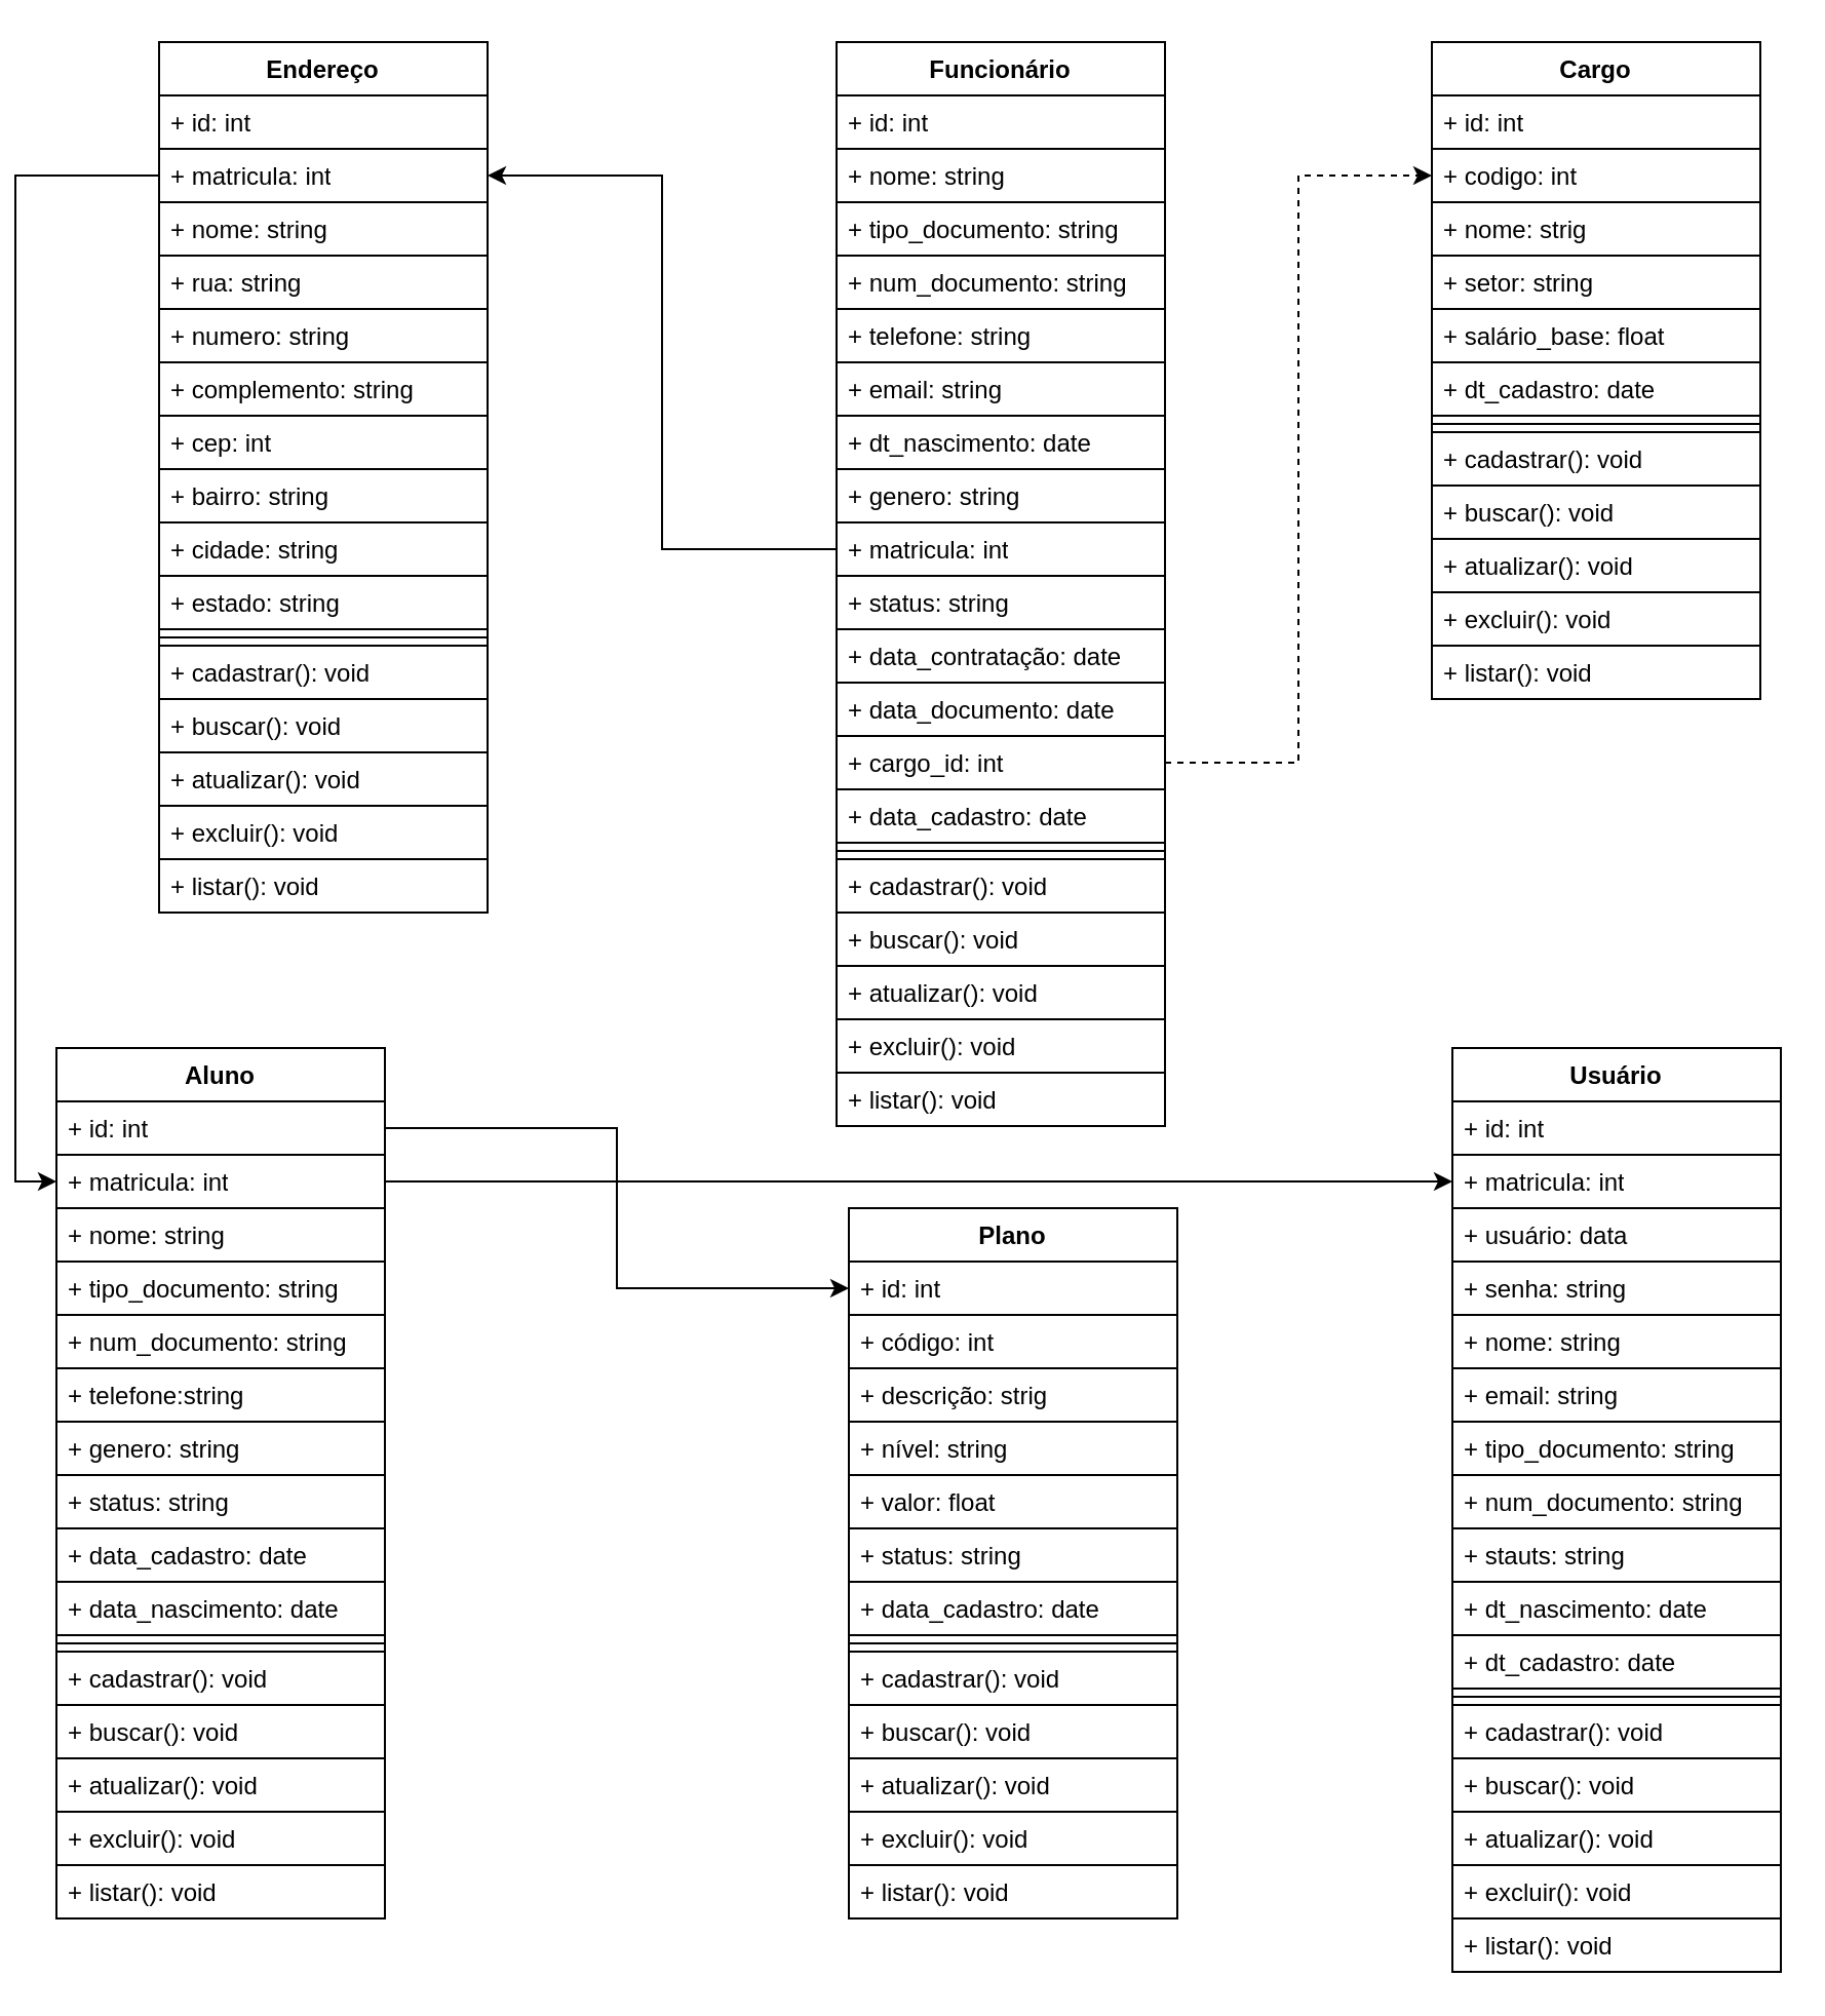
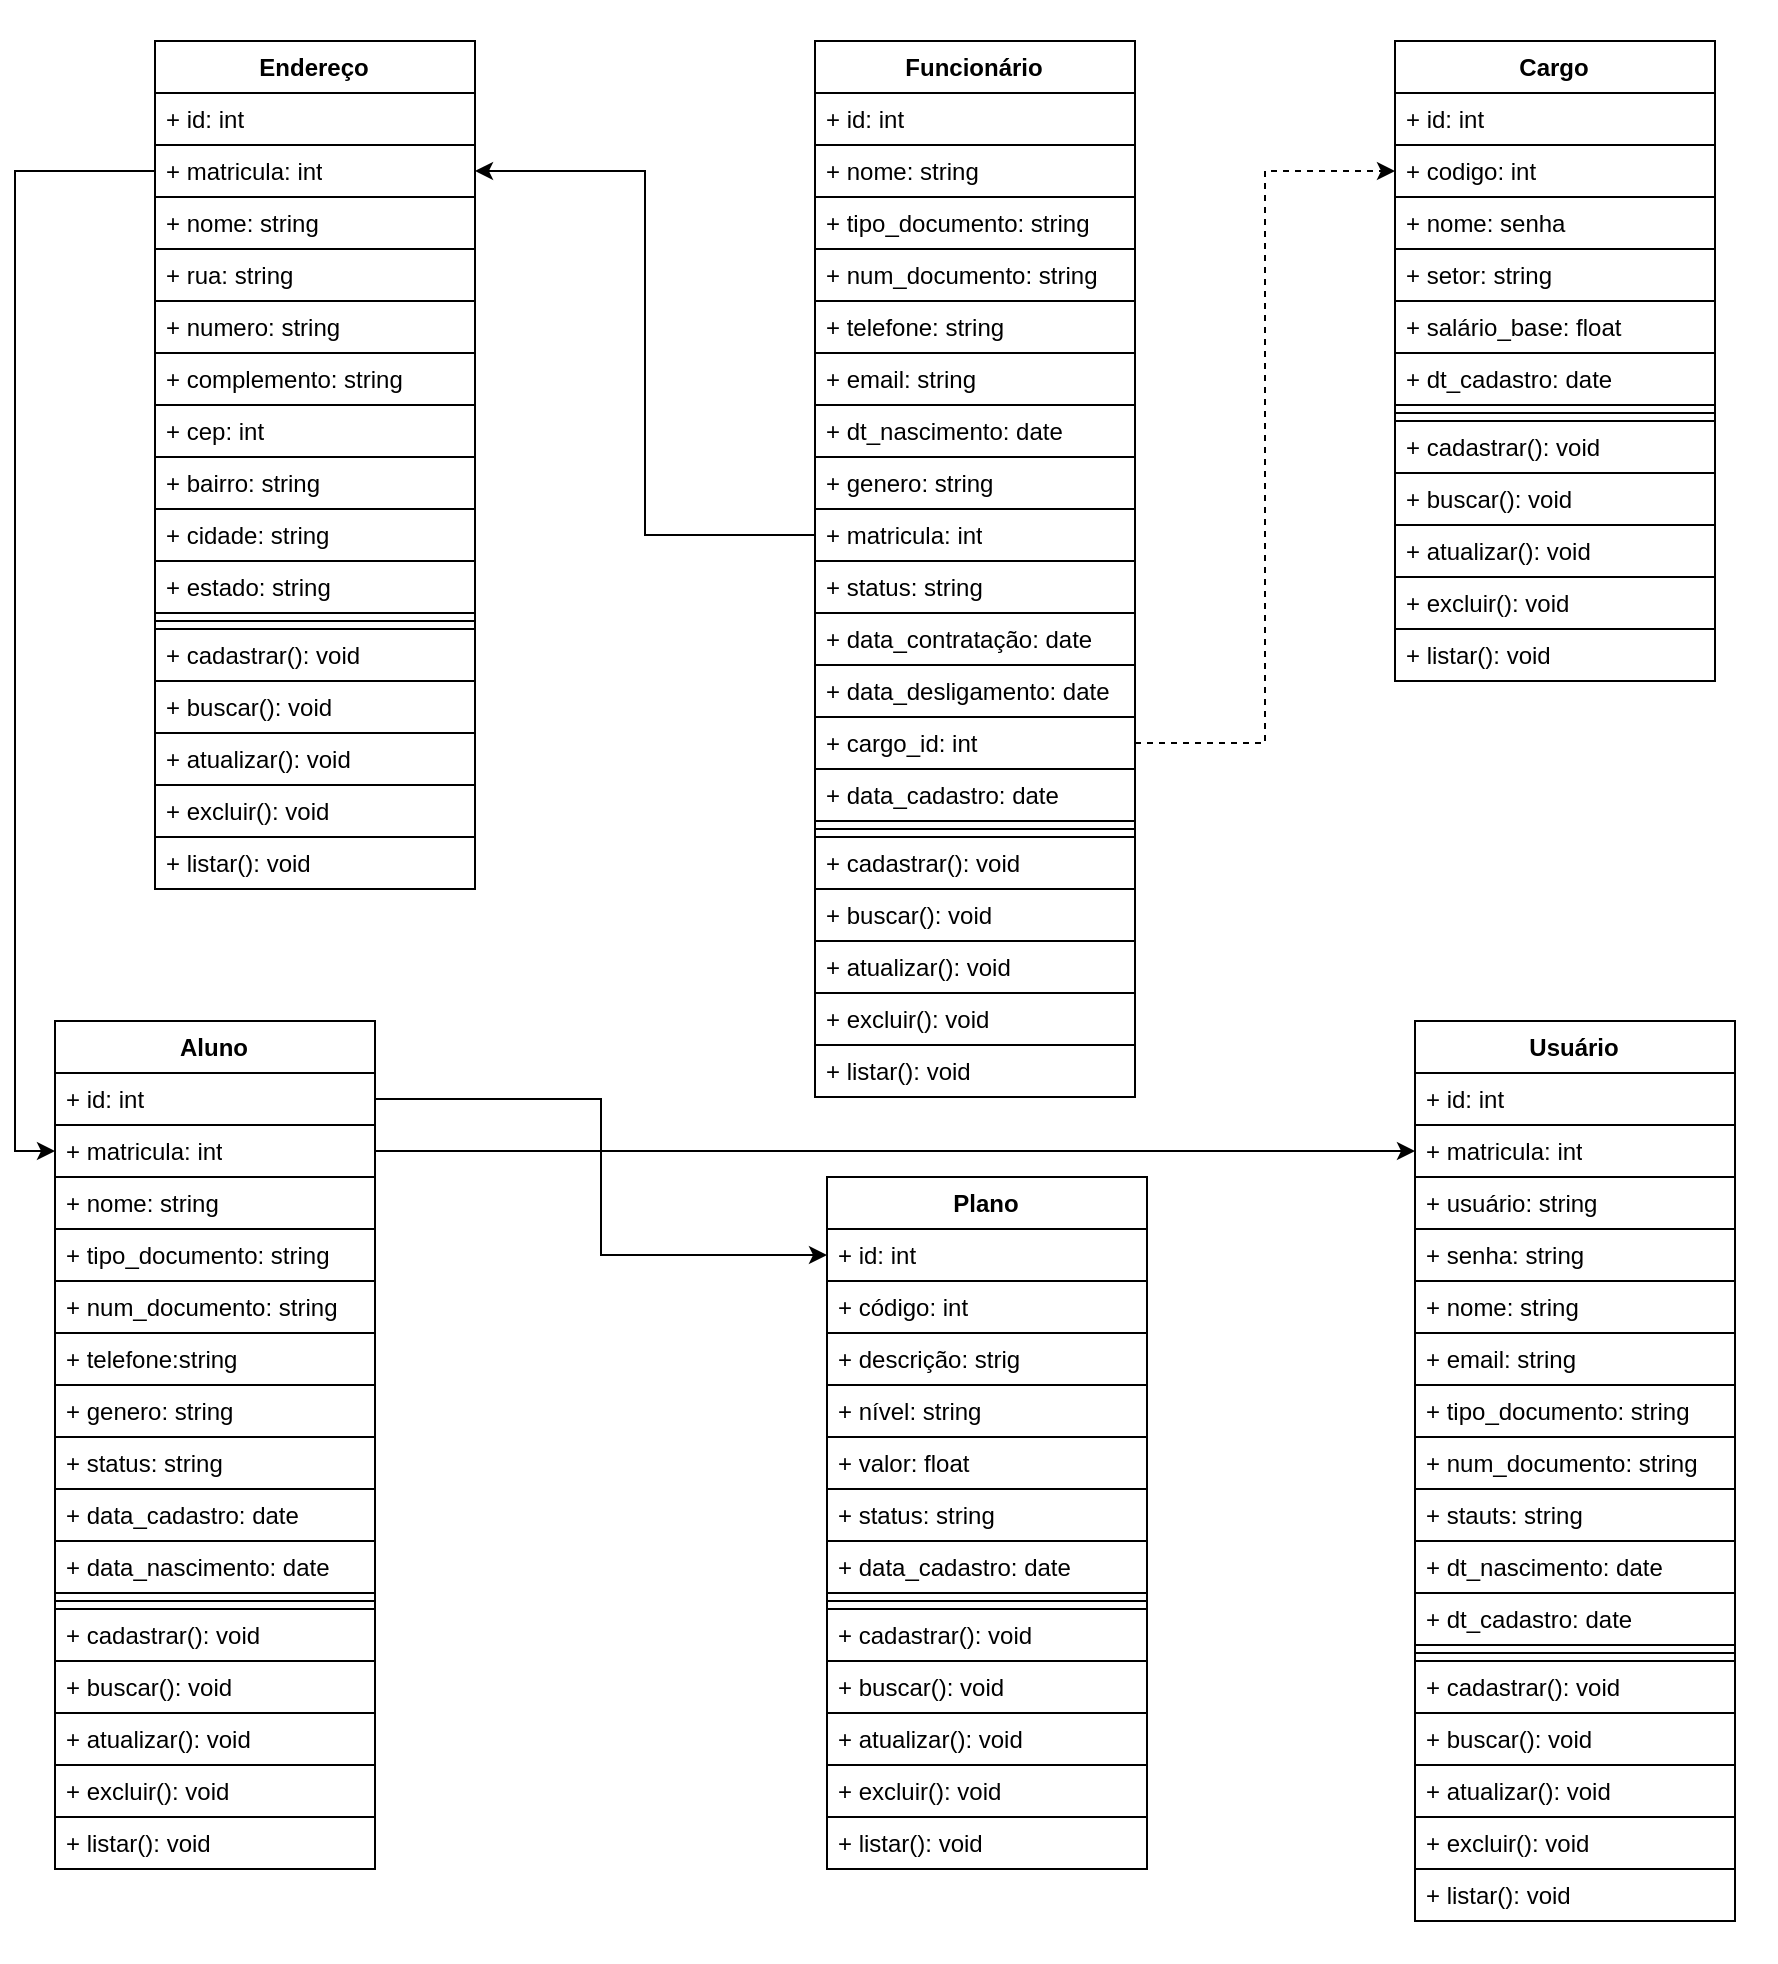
- <mxCell id="61" value="+ nome: strig" style="text;strokeColor=#000000;fillColor=#FFFFFF;align=left;verticalAlign=top;spacingLeft=4;spacingRight=4;overflow=hidden;rotatable=0;points=[[0,0.5],[1,0.5]];portConstraint=eastwest;whiteSpace=wrap;html=1;fontColor=#000000;" parent="58" vertex="1"><mxGeometry y="78" width="160" height="26" as="geometry" /></mxCell>
+ <mxCell id="61" value="+ nome: senha" style="text;strokeColor=#000000;fillColor=#FFFFFF;align=left;verticalAlign=top;spacingLeft=4;spacingRight=4;overflow=hidden;rotatable=0;points=[[0,0.5],[1,0.5]];portConstraint=eastwest;whiteSpace=wrap;html=1;fontColor=#000000;" parent="58" vertex="1"><mxGeometry y="78" width="160" height="26" as="geometry" /></mxCell>
- <mxCell id="31" value="+ data_documento: date" style="text;strokeColor=#000000;fillColor=#FFFFFF;align=left;verticalAlign=top;spacingLeft=4;spacingRight=4;overflow=hidden;rotatable=0;points=[[0,0.5],[1,0.5]];portConstraint=eastwest;whiteSpace=wrap;html=1;fontColor=#000000;" parent="19" vertex="1"><mxGeometry y="312" width="160" height="26" as="geometry" /></mxCell>
+ <mxCell id="31" value="+ data_desligamento: date" style="text;strokeColor=#000000;fillColor=#FFFFFF;align=left;verticalAlign=top;spacingLeft=4;spacingRight=4;overflow=hidden;rotatable=0;points=[[0,0.5],[1,0.5]];portConstraint=eastwest;whiteSpace=wrap;html=1;fontColor=#000000;" parent="19" vertex="1"><mxGeometry y="312" width="160" height="26" as="geometry" /></mxCell>
- <mxCell id="43" value="+ usuário: data" style="text;strokeColor=#000000;fillColor=#FFFFFF;align=left;verticalAlign=top;spacingLeft=4;spacingRight=4;overflow=hidden;rotatable=0;points=[[0,0.5],[1,0.5]];portConstraint=eastwest;whiteSpace=wrap;html=1;fontColor=#000000;" parent="40" vertex="1"><mxGeometry y="78" width="160" height="26" as="geometry" /></mxCell>
+ <mxCell id="43" value="+ usuário: string" style="text;strokeColor=#000000;fillColor=#FFFFFF;align=left;verticalAlign=top;spacingLeft=4;spacingRight=4;overflow=hidden;rotatable=0;points=[[0,0.5],[1,0.5]];portConstraint=eastwest;whiteSpace=wrap;html=1;fontColor=#000000;" parent="40" vertex="1"><mxGeometry y="78" width="160" height="26" as="geometry" /></mxCell>
